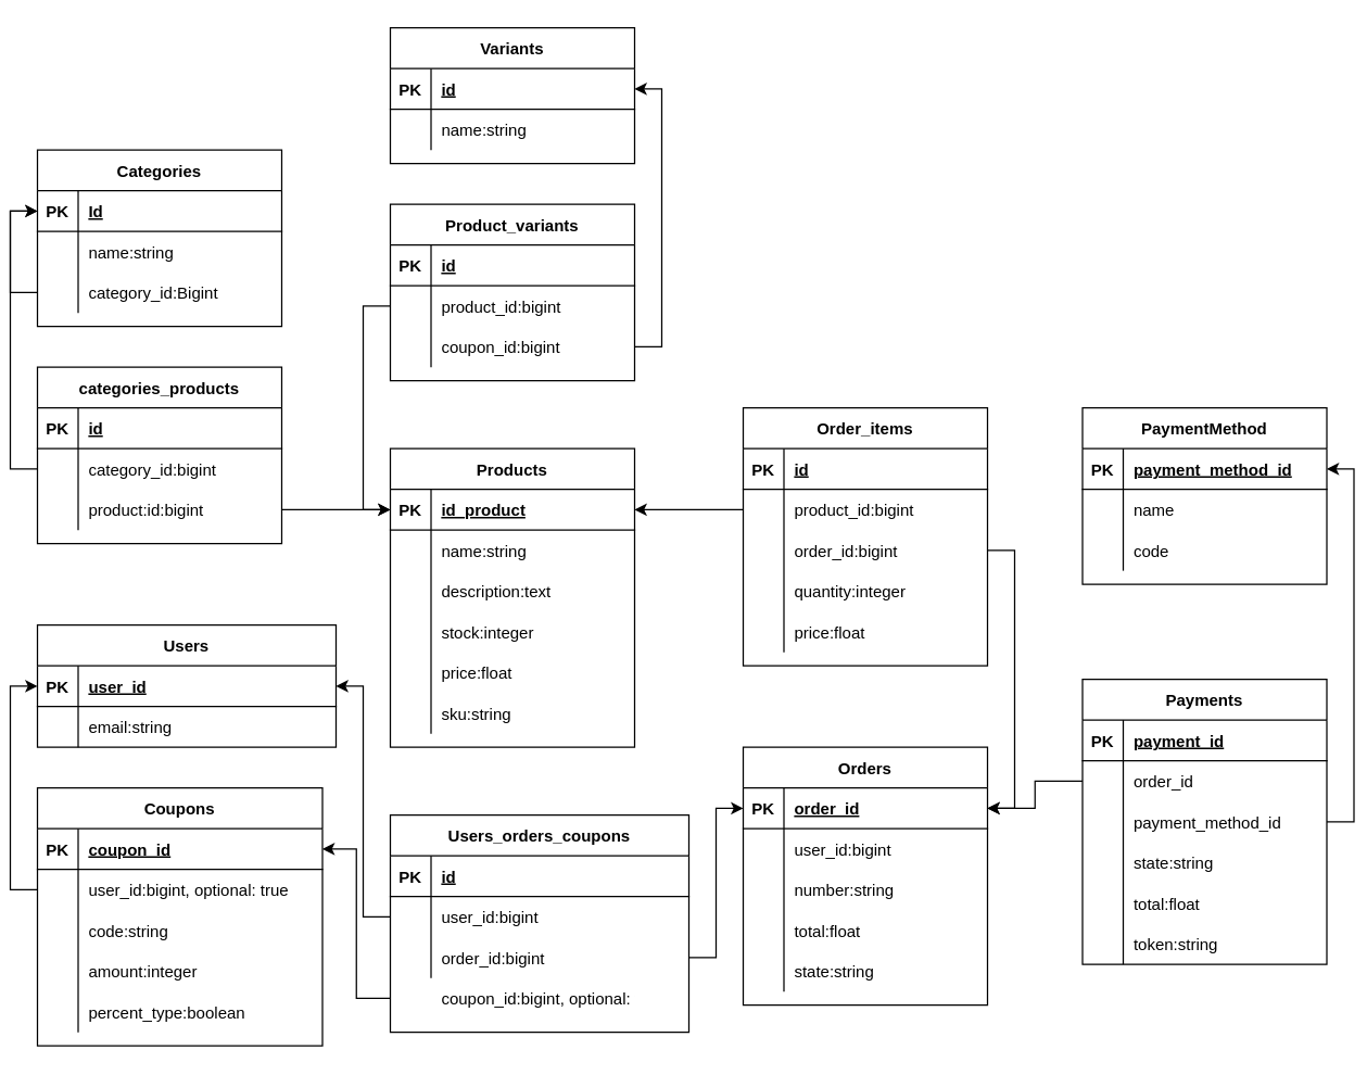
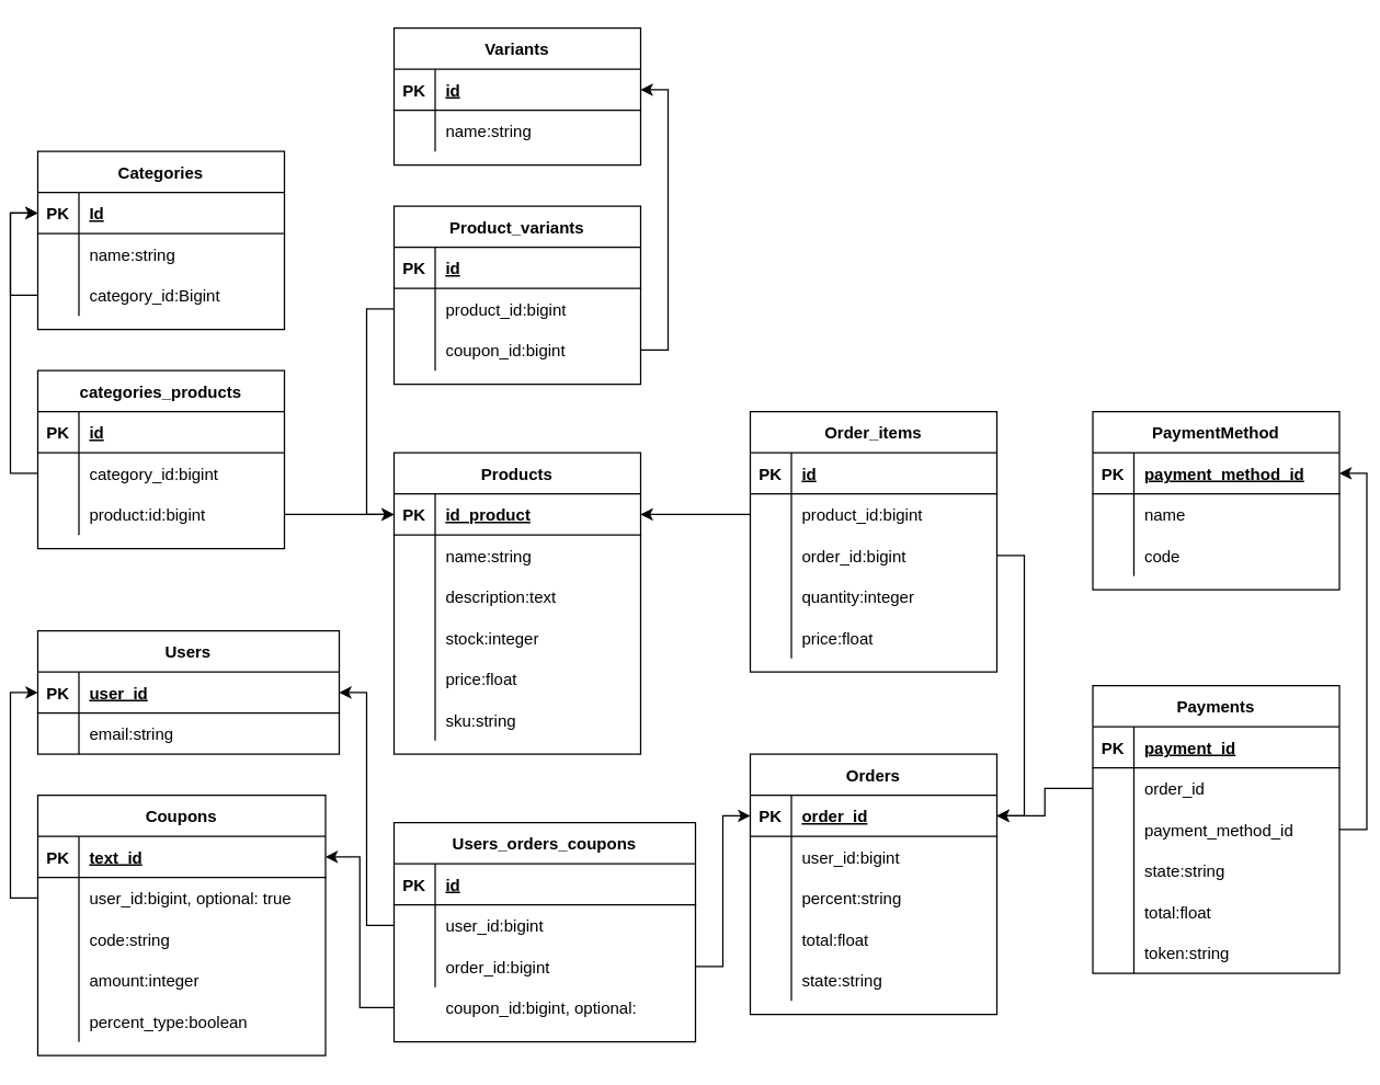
- <mxCell id="115" value="coupon_id" style="shape=partialRectangle;connectable=0;fillColor=none;top=0;left=0;bottom=0;right=0;align=left;spacingLeft=6;fontStyle=5;overflow=hidden;" vertex="1" parent="113"><mxGeometry x="30" width="180" height="30" as="geometry" /></mxCell>
+ <mxCell id="115" value="text_id" style="shape=partialRectangle;connectable=0;fillColor=none;top=0;left=0;bottom=0;right=0;align=left;spacingLeft=6;fontStyle=5;overflow=hidden;" vertex="1" parent="113"><mxGeometry x="30" width="180" height="30" as="geometry" /></mxCell>
- <mxCell id="89" value="number:string" style="shape=partialRectangle;connectable=0;fillColor=none;top=0;left=0;bottom=0;right=0;align=left;spacingLeft=6;overflow=hidden;" vertex="1" parent="87"><mxGeometry x="30" width="150" height="30" as="geometry" /></mxCell>
+ <mxCell id="89" value="percent:string" style="shape=partialRectangle;connectable=0;fillColor=none;top=0;left=0;bottom=0;right=0;align=left;spacingLeft=6;overflow=hidden;" vertex="1" parent="87"><mxGeometry x="30" width="150" height="30" as="geometry" /></mxCell>
